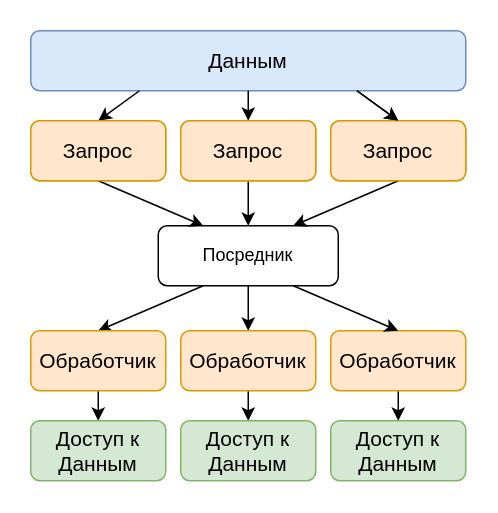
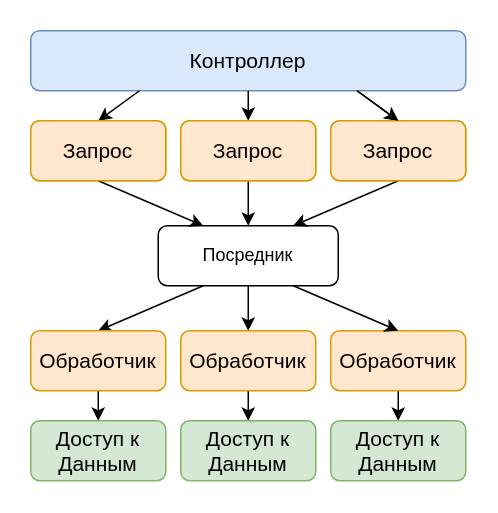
- <mxCell id="2" value="&lt;span style=&quot;font-size: 14px&quot;&gt;Данным&lt;/span&gt;" style="rounded=1;whiteSpace=wrap;html=1;fillColor=#dae8fc;strokeColor=#6c8ebf;" vertex="1" parent="1"><mxGeometry x="20" y="20" width="290" height="40" as="geometry" /></mxCell>
+ <mxCell id="2" value="&lt;span style=&quot;font-size: 14px&quot;&gt;Контроллер&lt;/span&gt;" style="rounded=1;whiteSpace=wrap;html=1;fillColor=#dae8fc;strokeColor=#6c8ebf;" vertex="1" parent="1"><mxGeometry x="20" y="20" width="290" height="40" as="geometry" /></mxCell>
